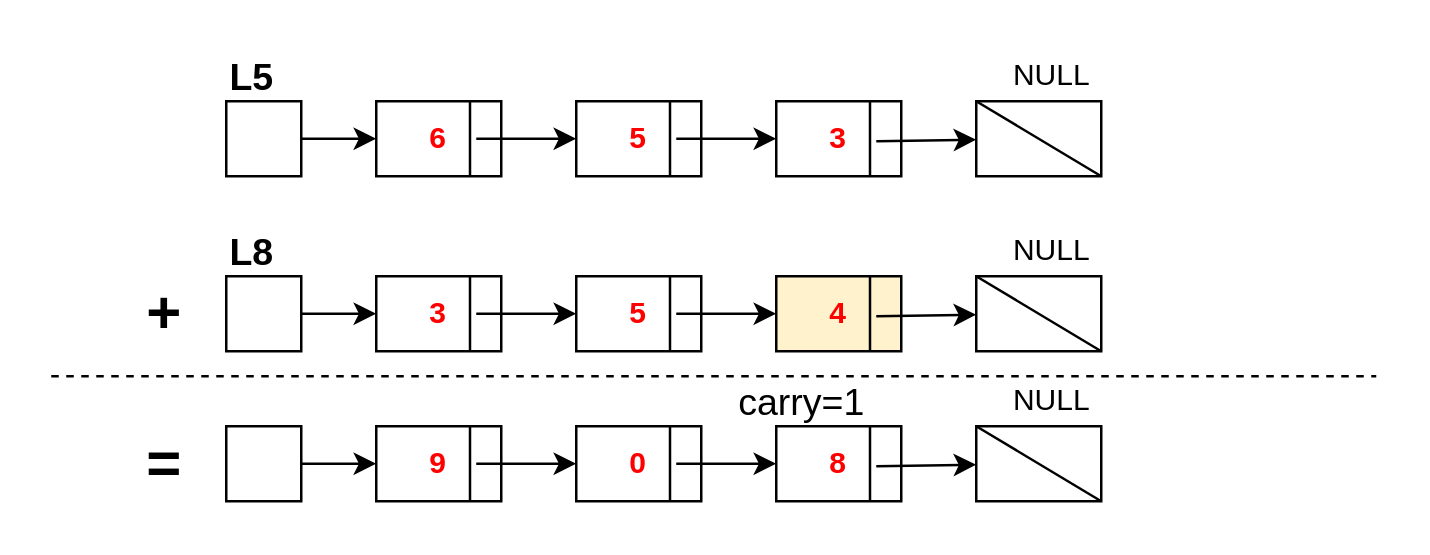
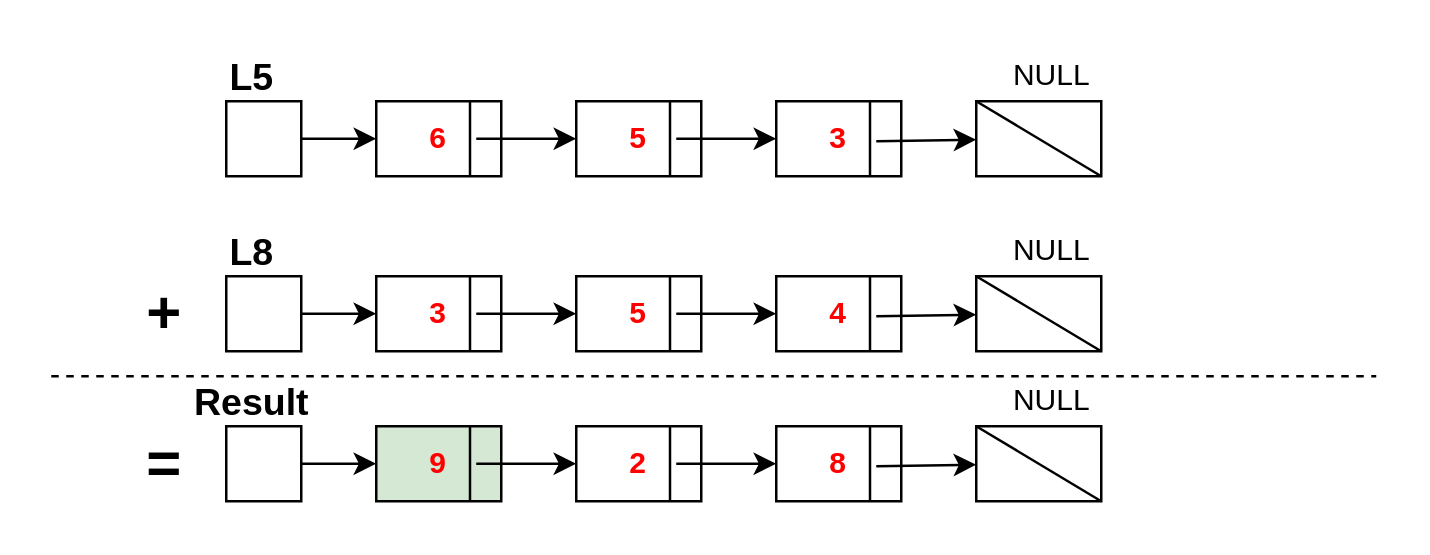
- <mxCell id="21" value="4" style="rounded=0;whiteSpace=wrap;html=1;fontStyle=1;fontColor=#FF0000;fillColor=#fff2cc;" vertex="1" parent="1"><mxGeometry x="310" y="110" width="50" height="30" as="geometry" /></mxCell>
+ <mxCell id="21" value="4" style="rounded=0;whiteSpace=wrap;html=1;fontStyle=1;fontColor=#FF0000;" vertex="1" parent="1"><mxGeometry x="310" y="110" width="50" height="30" as="geometry" /></mxCell>
+ <mxCell id="48" value="Result" style="text;html=1;align=center;verticalAlign=middle;resizable=0;points=[];autosize=1;fontStyle=1;fontSize=15;" vertex="1" parent="1"><mxGeometry x="70" y="150" width="60" height="20" as="geometry" /></mxCell>
- <mxCell id="50" value="carry=1" style="text;html=1;align=center;verticalAlign=middle;resizable=0;points=[];autosize=1;fontSize=15;fontColor=#000000;" vertex="1" parent="1"><mxGeometry x="285" y="150" width="70" height="20" as="geometry" /></mxCell>
- <mxCell id="34" value="9" style="rounded=0;whiteSpace=wrap;html=1;fontStyle=1;fontColor=#FF0000;" vertex="1" parent="1"><mxGeometry x="150" y="170" width="50" height="30" as="geometry" /></mxCell>
+ <mxCell id="34" value="9" style="rounded=0;whiteSpace=wrap;html=1;fontStyle=1;fontColor=#FF0000;fillColor=#d5e8d4;" vertex="1" parent="1"><mxGeometry x="150" y="170" width="50" height="30" as="geometry" /></mxCell>
- <mxCell id="36" value="0" style="rounded=0;whiteSpace=wrap;html=1;fontStyle=1;fontColor=#FF0000;" vertex="1" parent="1"><mxGeometry x="230" y="170" width="50" height="30" as="geometry" /></mxCell>
+ <mxCell id="36" value="2" style="rounded=0;whiteSpace=wrap;html=1;fontStyle=1;fontColor=#FF0000;" vertex="1" parent="1"><mxGeometry x="230" y="170" width="50" height="30" as="geometry" /></mxCell>
